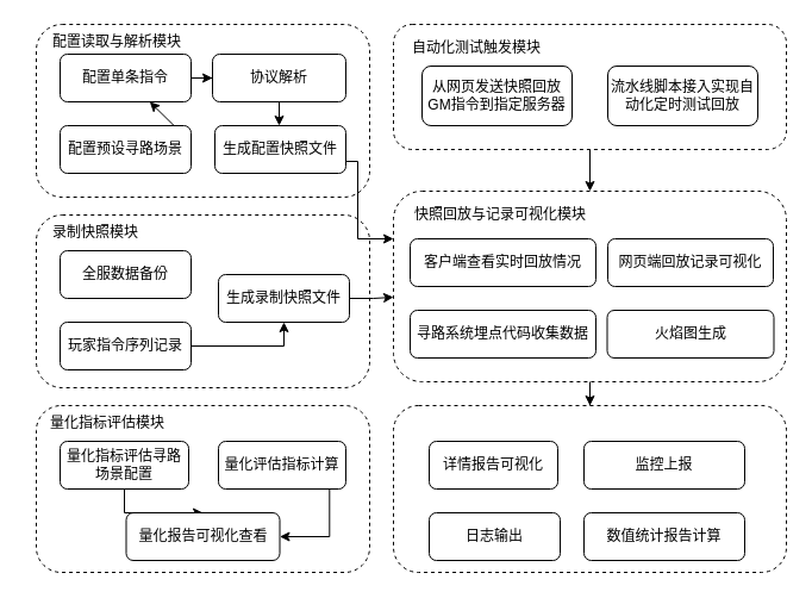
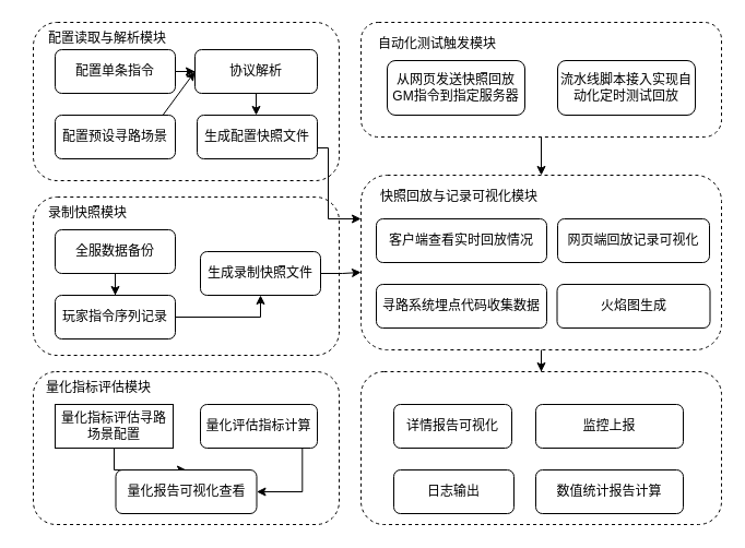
- <mxCell id="8" style="rounded=0;orthogonalLoop=1;jettySize=auto;html=1;exitX=0.885;exitY=0.042;exitDx=0;exitDy=0;exitPerimeter=0;" parent="1" source="9" target="7" edge="1"><mxGeometry relative="1" as="geometry"><mxPoint x="160" y="110" as="sourcePoint" /></mxGeometry></mxCell>
+ <mxCell id="8" style="rounded=0;orthogonalLoop=1;jettySize=auto;html=1;entryX=0;entryY=0.5;entryDx=0;entryDy=0;exitX=0.885;exitY=0.042;exitDx=0;exitDy=0;exitPerimeter=0;" parent="1" source="9" target="11" edge="1"><mxGeometry relative="1" as="geometry"><mxPoint x="160" y="110" as="sourcePoint" /></mxGeometry></mxCell>
+ <mxCell id="14" style="edgeStyle=orthogonalEdgeStyle;rounded=0;orthogonalLoop=1;jettySize=auto;html=1;" parent="1" source="15" target="17" edge="1"><mxGeometry relative="1" as="geometry" /></mxCell>
- <mxCell id="35" value="量化指标评估寻路场景配置" style="rounded=1;whiteSpace=wrap;html=1;" parent="1" vertex="1"><mxGeometry x="50" y="370" width="108" height="40" as="geometry" /></mxCell>
+ <mxCell id="35" value="量化指标评估寻路场景配置" style="whiteSpace=wrap;html=1;rounded=0;" parent="1" vertex="1"><mxGeometry x="50" y="370" width="108" height="40" as="geometry" /></mxCell>
